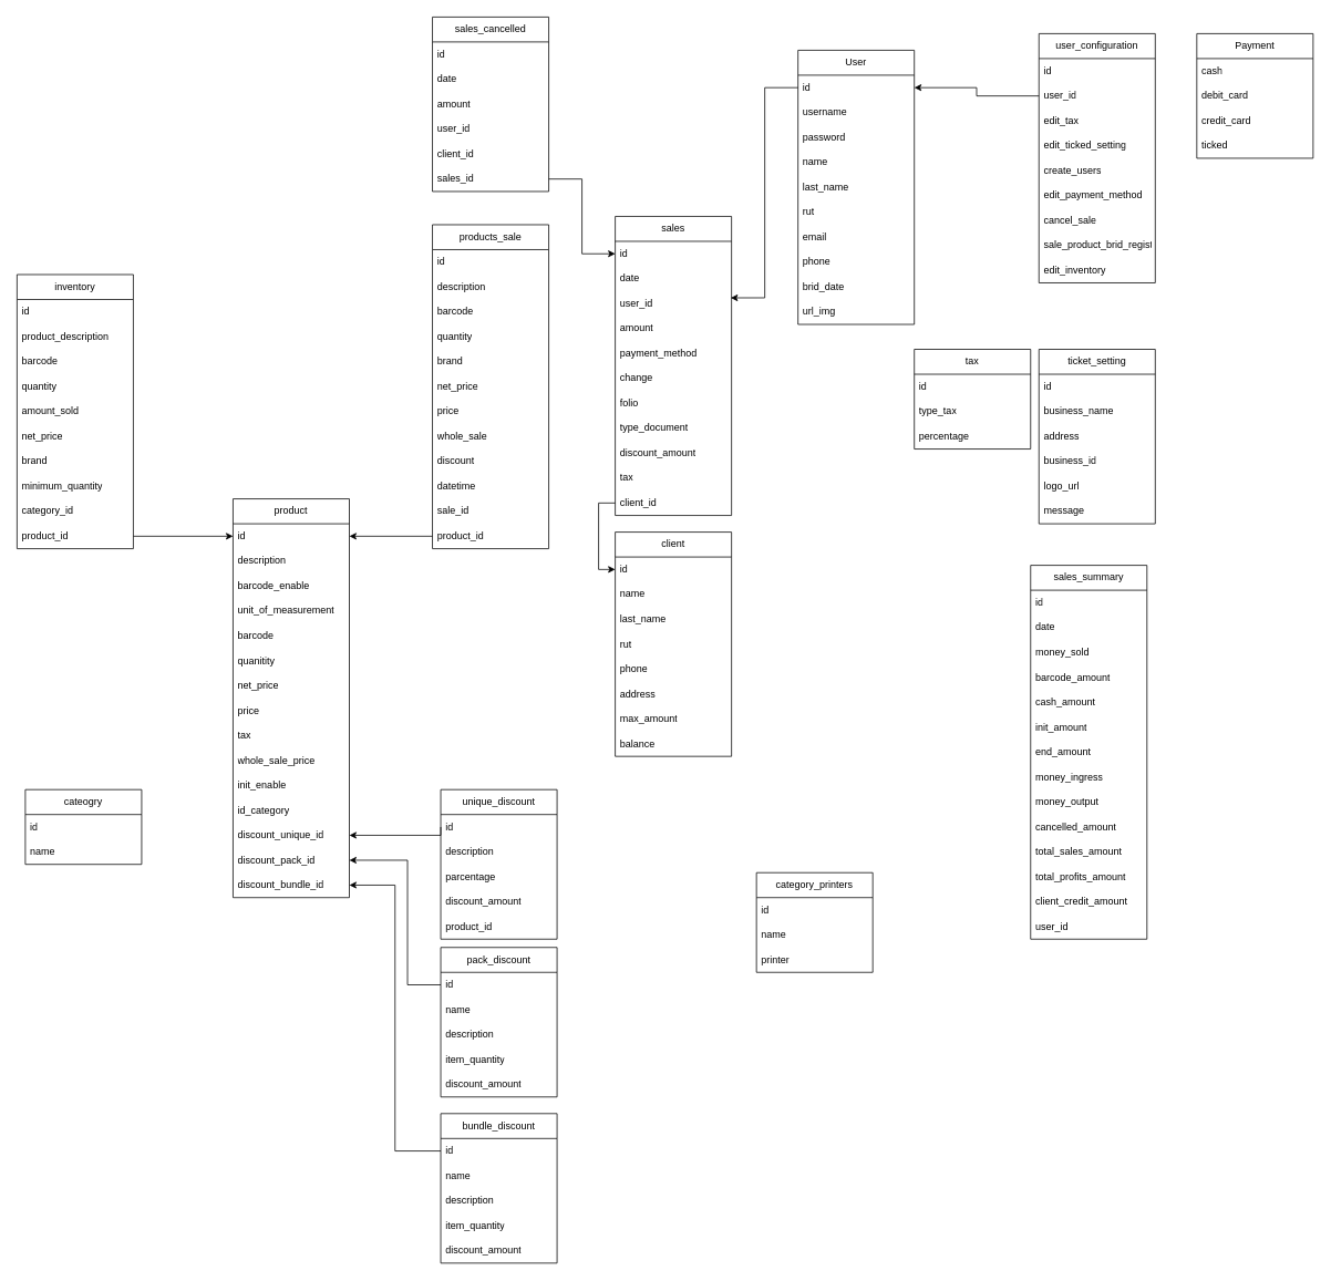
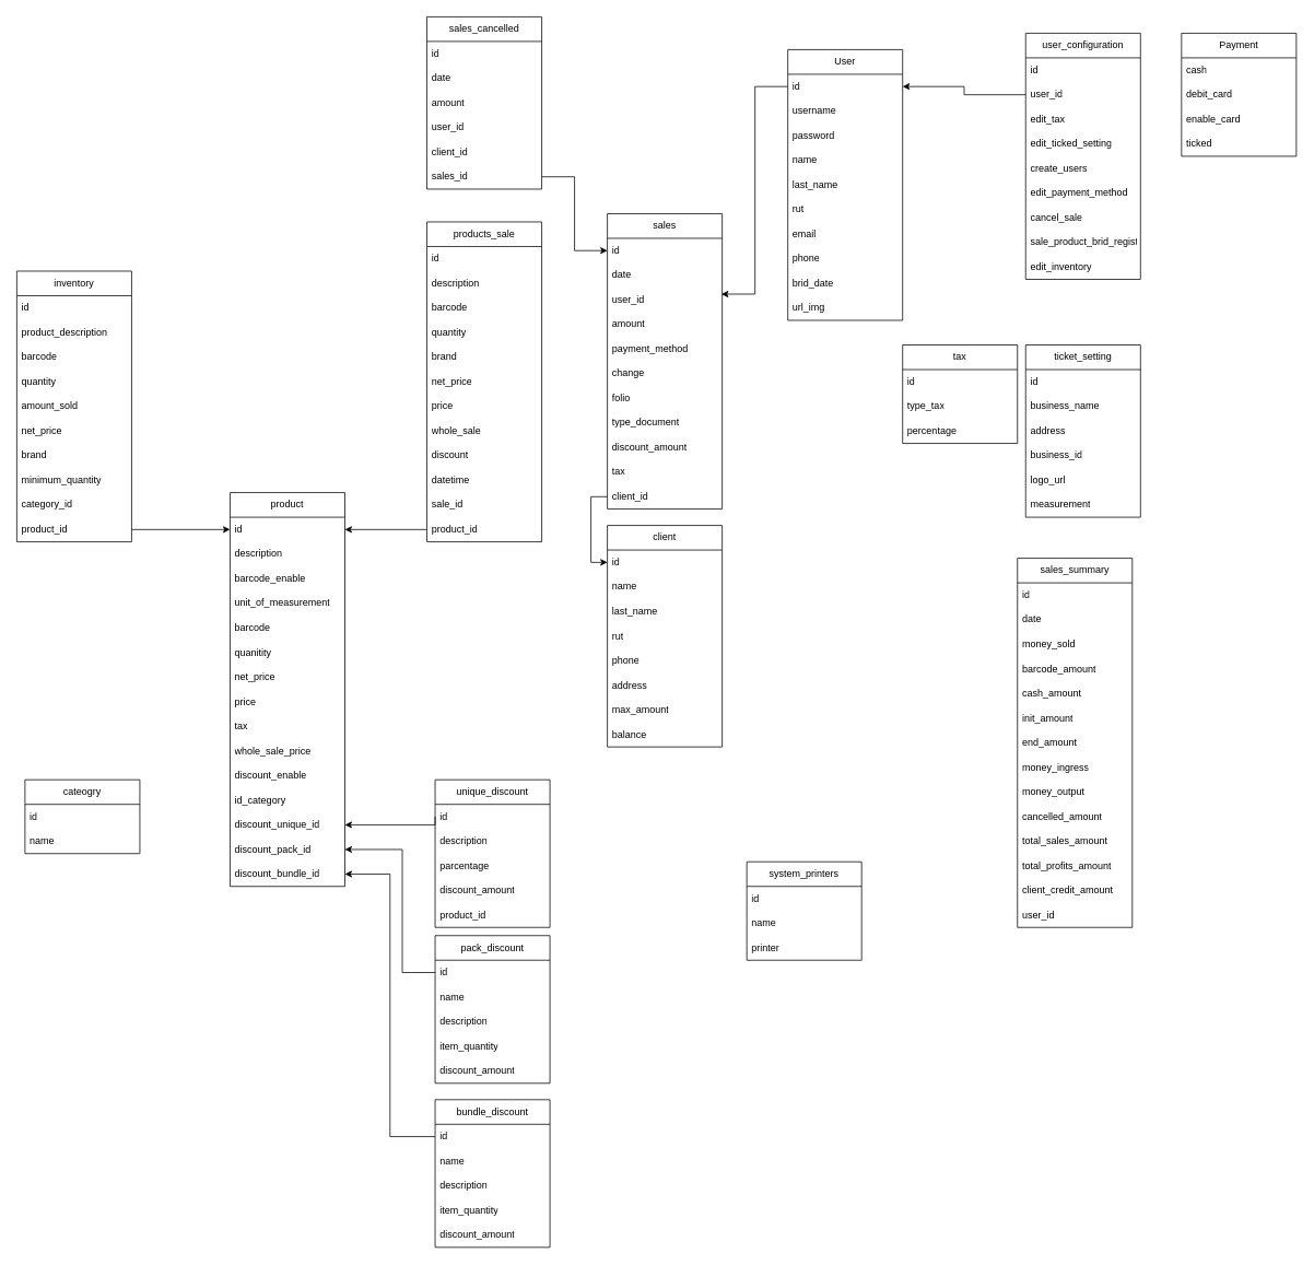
- <mxCell id="150" value="credit_card" style="text;strokeColor=none;fillColor=none;align=left;verticalAlign=middle;spacingLeft=4;spacingRight=4;overflow=hidden;points=[[0,0.5],[1,0.5]];portConstraint=eastwest;rotatable=0;whiteSpace=wrap;html=1;" parent="147" vertex="1"><mxGeometry y="90" width="140" height="30" as="geometry" /></mxCell>
+ <mxCell id="150" value="enable_card" style="text;strokeColor=none;fillColor=none;align=left;verticalAlign=middle;spacingLeft=4;spacingRight=4;overflow=hidden;points=[[0,0.5],[1,0.5]];portConstraint=eastwest;rotatable=0;whiteSpace=wrap;html=1;" parent="147" vertex="1"><mxGeometry y="90" width="140" height="30" as="geometry" /></mxCell>
- <mxCell id="110" value="message" style="text;strokeColor=none;fillColor=none;align=left;verticalAlign=middle;spacingLeft=4;spacingRight=4;overflow=hidden;points=[[0,0.5],[1,0.5]];portConstraint=eastwest;rotatable=0;whiteSpace=wrap;html=1;" parent="104" vertex="1"><mxGeometry y="180" width="140" height="30" as="geometry" /></mxCell>
+ <mxCell id="110" value="measurement" style="text;strokeColor=none;fillColor=none;align=left;verticalAlign=middle;spacingLeft=4;spacingRight=4;overflow=hidden;points=[[0,0.5],[1,0.5]];portConstraint=eastwest;rotatable=0;whiteSpace=wrap;html=1;" parent="104" vertex="1"><mxGeometry y="180" width="140" height="30" as="geometry" /></mxCell>
- <mxCell id="48" value="init_enable" style="text;strokeColor=none;fillColor=none;align=left;verticalAlign=middle;spacingLeft=4;spacingRight=4;overflow=hidden;points=[[0,0.5],[1,0.5]];portConstraint=eastwest;rotatable=0;whiteSpace=wrap;html=1;" parent="37" vertex="1"><mxGeometry y="330" width="140" height="30" as="geometry" /></mxCell>
+ <mxCell id="48" value="discount_enable" style="text;strokeColor=none;fillColor=none;align=left;verticalAlign=middle;spacingLeft=4;spacingRight=4;overflow=hidden;points=[[0,0.5],[1,0.5]];portConstraint=eastwest;rotatable=0;whiteSpace=wrap;html=1;" parent="37" vertex="1"><mxGeometry y="330" width="140" height="30" as="geometry" /></mxCell>
- <mxCell id="152" value="category_printers" style="swimlane;fontStyle=0;childLayout=stackLayout;horizontal=1;startSize=30;horizontalStack=0;resizeParent=1;resizeParentMax=0;resizeLast=0;collapsible=1;marginBottom=0;whiteSpace=wrap;html=1;" vertex="1" parent="1"><mxGeometry x="910" y="1050" width="140" height="120" as="geometry" /></mxCell>
+ <mxCell id="152" value="system_printers" style="swimlane;fontStyle=0;childLayout=stackLayout;horizontal=1;startSize=30;horizontalStack=0;resizeParent=1;resizeParentMax=0;resizeLast=0;collapsible=1;marginBottom=0;whiteSpace=wrap;html=1;" vertex="1" parent="1"><mxGeometry x="910" y="1050" width="140" height="120" as="geometry" /></mxCell>
